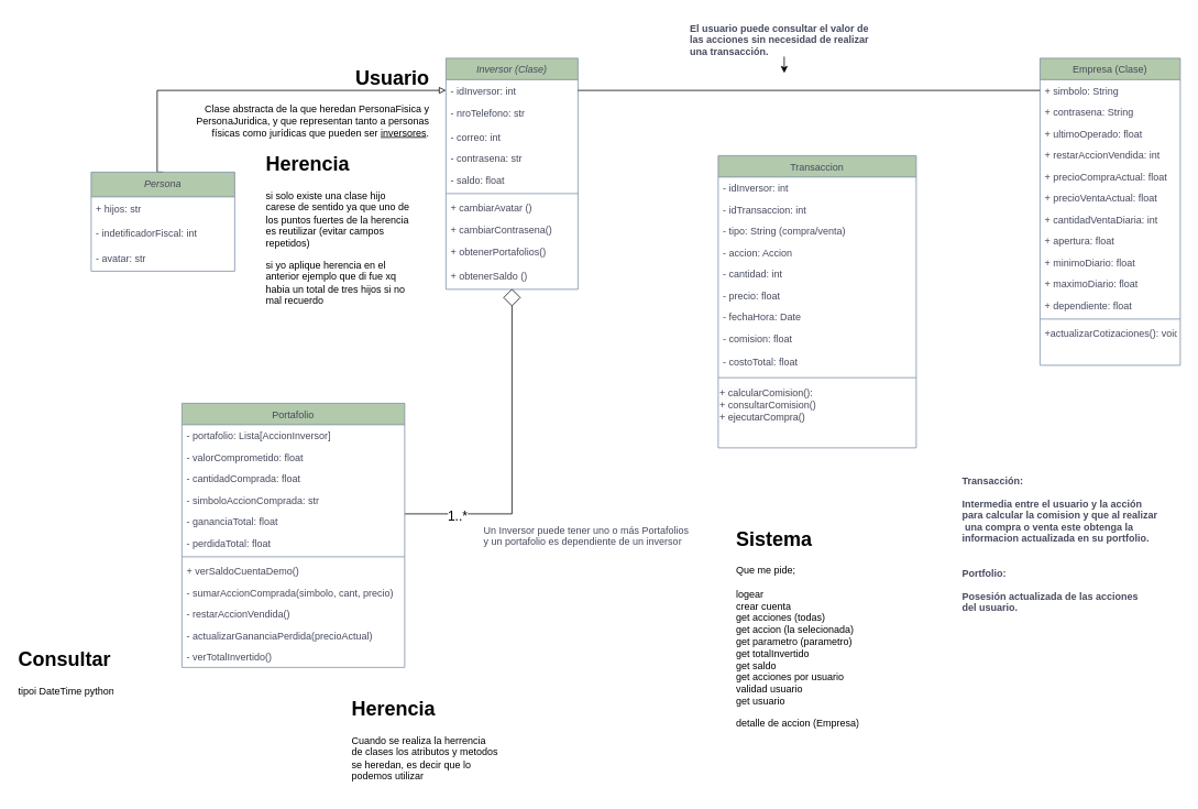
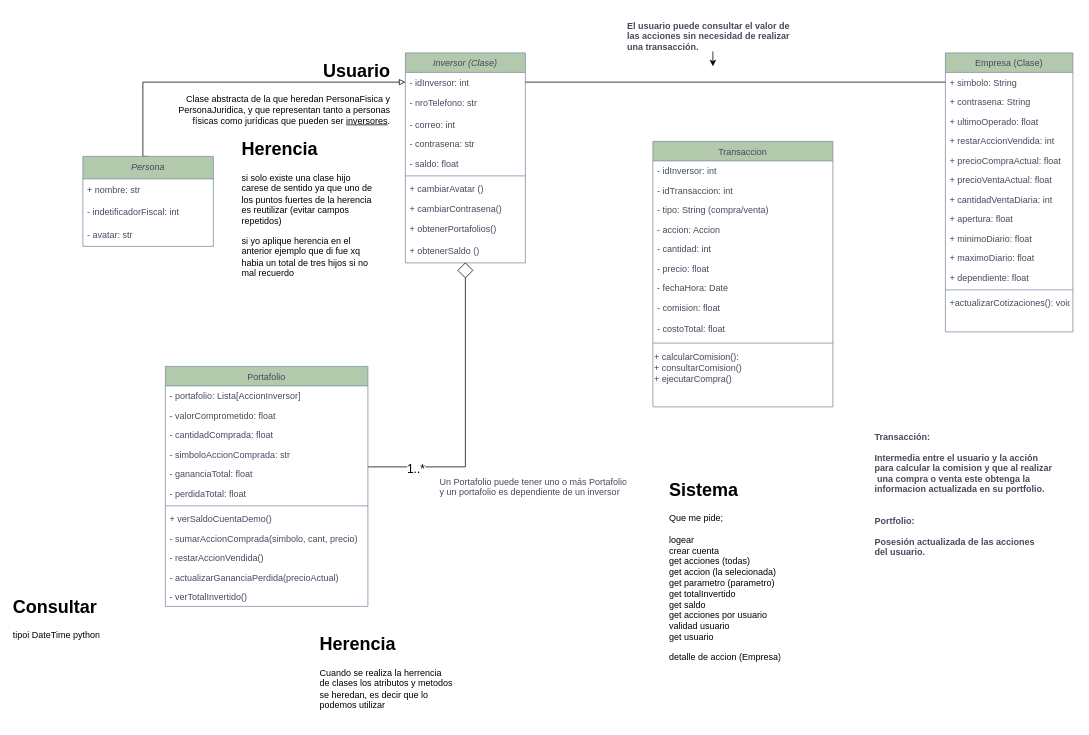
- <mxCell id="61" value="+ hijos: str" style="text;strokeColor=none;fillColor=none;align=left;verticalAlign=middle;spacingLeft=4;spacingRight=4;overflow=hidden;points=[[0,0.5],[1,0.5]];portConstraint=eastwest;rotatable=0;whiteSpace=wrap;html=1;fontFamily=Helvetica;fontSize=12;fontColor=#46495D;fontStyle=0;labelBackgroundColor=none;" parent="60" vertex="1"><mxGeometry y="30" width="174" height="30" as="geometry" /></mxCell>
+ <mxCell id="61" value="+ nombre: str" style="text;strokeColor=none;fillColor=none;align=left;verticalAlign=middle;spacingLeft=4;spacingRight=4;overflow=hidden;points=[[0,0.5],[1,0.5]];portConstraint=eastwest;rotatable=0;whiteSpace=wrap;html=1;fontFamily=Helvetica;fontSize=12;fontColor=#46495D;fontStyle=0;labelBackgroundColor=none;" parent="60" vertex="1"><mxGeometry y="30" width="174" height="30" as="geometry" /></mxCell>
- <mxCell id="68" value="Un Inversor puede tener uno o más Portafolios&#10;y un portafolio es dependiente de un inversor" style="text;align=left;verticalAlign=top;spacingLeft=4;spacingRight=4;overflow=hidden;rotatable=0;points=[[0,0.5],[1,0.5]];portConstraint=eastwest;labelBackgroundColor=none;fontColor=#46495D;fontStyle=0" parent="1" vertex="1"><mxGeometry x="580" y="628" width="259" height="128" as="geometry" /></mxCell>
+ <mxCell id="68" value="Un Portafolio puede tener uno o más Portafolios&#10;y un portafolio es dependiente de un inversor" style="text;align=left;verticalAlign=top;spacingLeft=4;spacingRight=4;overflow=hidden;rotatable=0;points=[[0,0.5],[1,0.5]];portConstraint=eastwest;labelBackgroundColor=none;fontColor=#46495D;fontStyle=0" parent="1" vertex="1"><mxGeometry x="580" y="628" width="259" height="128" as="geometry" /></mxCell>
- <mxCell id="64" value="&lt;h1 style=&quot;margin-top: 0px;&quot;&gt;Consultar&lt;/h1&gt;&lt;p&gt;tipoi DateTime python&lt;/p&gt;&lt;p&gt;&lt;br&gt;&lt;/p&gt;" style="text;html=1;whiteSpace=wrap;overflow=hidden;rounded=0;" parent="1" vertex="1"><mxGeometry x="20" y="778" width="180" height="120" as="geometry" /></mxCell>
+ <mxCell id="64" value="&lt;h1 style=&quot;margin-top: 0px;&quot;&gt;Consultar&lt;/h1&gt;&lt;p&gt;tipoi DateTime python&lt;/p&gt;&lt;p&gt;&lt;br&gt;&lt;/p&gt;" style="text;html=1;whiteSpace=wrap;overflow=hidden;rounded=0;" parent="1" vertex="1"><mxGeometry x="15" y="788" width="180" height="120" as="geometry" /></mxCell>
